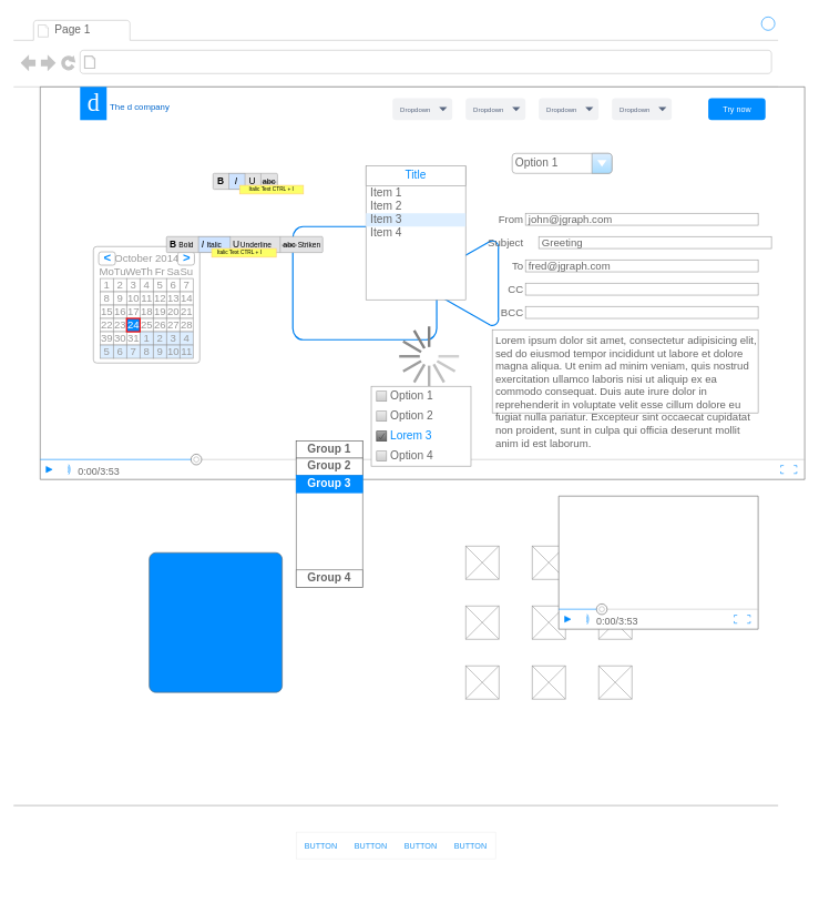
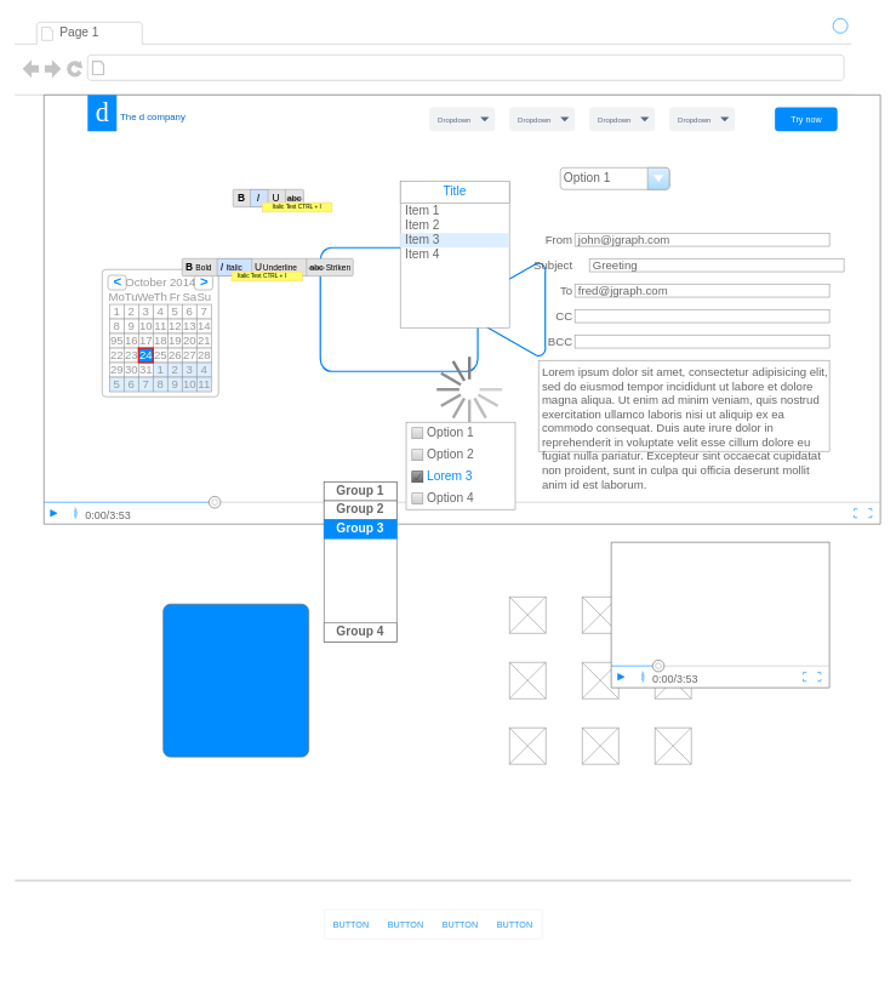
- <mxCell id="62" value="15" style="strokeWidth=1;shadow=0;dashed=0;align=center;html=1;shape=mxgraph.mockup.forms.rrect;rSize=0;strokeColor=#999999;fontColor=#999999;fontSize=16;" vertex="1" parent="37"><mxGeometry x="10" y="88" width="20" height="20" as="geometry" /></mxCell>
+ <mxCell id="62" value="95" style="strokeWidth=1;shadow=0;dashed=0;align=center;html=1;shape=mxgraph.mockup.forms.rrect;rSize=0;strokeColor=#999999;fontColor=#999999;fontSize=16;" vertex="1" parent="37"><mxGeometry x="10" y="88" width="20" height="20" as="geometry" /></mxCell>
- <mxCell id="75" value="39" style="strokeWidth=1;shadow=0;dashed=0;align=center;html=1;shape=mxgraph.mockup.forms.rrect;rSize=0;strokeColor=#999999;fontColor=#999999;fontSize=16;" vertex="1" parent="37"><mxGeometry x="10" y="128" width="20" height="20" as="geometry" /></mxCell>
+ <mxCell id="75" value="29" style="strokeWidth=1;shadow=0;dashed=0;align=center;html=1;shape=mxgraph.mockup.forms.rrect;rSize=0;strokeColor=#999999;fontColor=#999999;fontSize=16;" vertex="1" parent="37"><mxGeometry x="10" y="128" width="20" height="20" as="geometry" /></mxCell>
